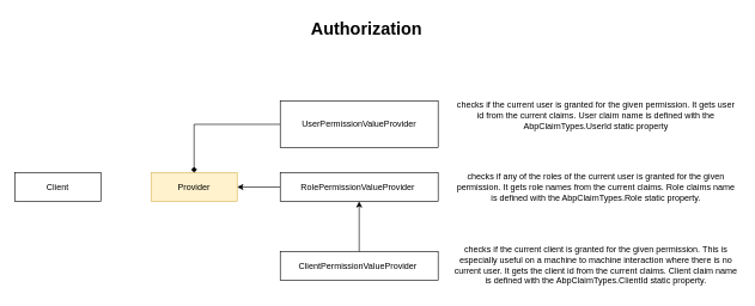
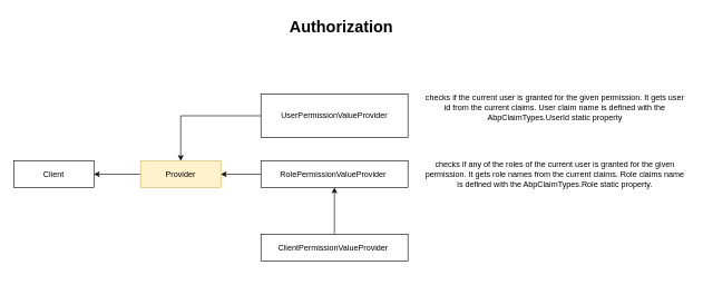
- <mxCell id="5" style="edgeStyle=orthogonalEdgeStyle;rounded=0;orthogonalLoop=1;jettySize=auto;html=1;entryX=0.5;entryY=0;entryDx=0;entryDy=0;endArrow=diamond;" parent="1" source="6" target="4" edge="1"><mxGeometry relative="1" as="geometry" /></mxCell>
+ <mxCell id="5" style="edgeStyle=orthogonalEdgeStyle;rounded=0;orthogonalLoop=1;jettySize=auto;html=1;entryX=0.5;entryY=0;entryDx=0;entryDy=0;" parent="1" source="6" target="4" edge="1"><mxGeometry relative="1" as="geometry" /></mxCell>
+ <mxCell id="3" style="edgeStyle=orthogonalEdgeStyle;rounded=0;orthogonalLoop=1;jettySize=auto;html=1;" parent="1" source="4" target="2" edge="1"><mxGeometry relative="1" as="geometry" /></mxCell>
- <mxCell id="13" value="checks if the current client is granted for the given permission. This is especially useful on a machine to machine interaction where there is no current user. It gets the client id from the current claims. Client claim name is defined with the AbpClaimTypes.ClientId static property." style="text;html=1;strokeColor=none;fillColor=none;align=center;verticalAlign=middle;whiteSpace=wrap;rounded=0;" parent="1" vertex="1"><mxGeometry x="630" y="334" width="400" height="70" as="geometry" /></mxCell>
